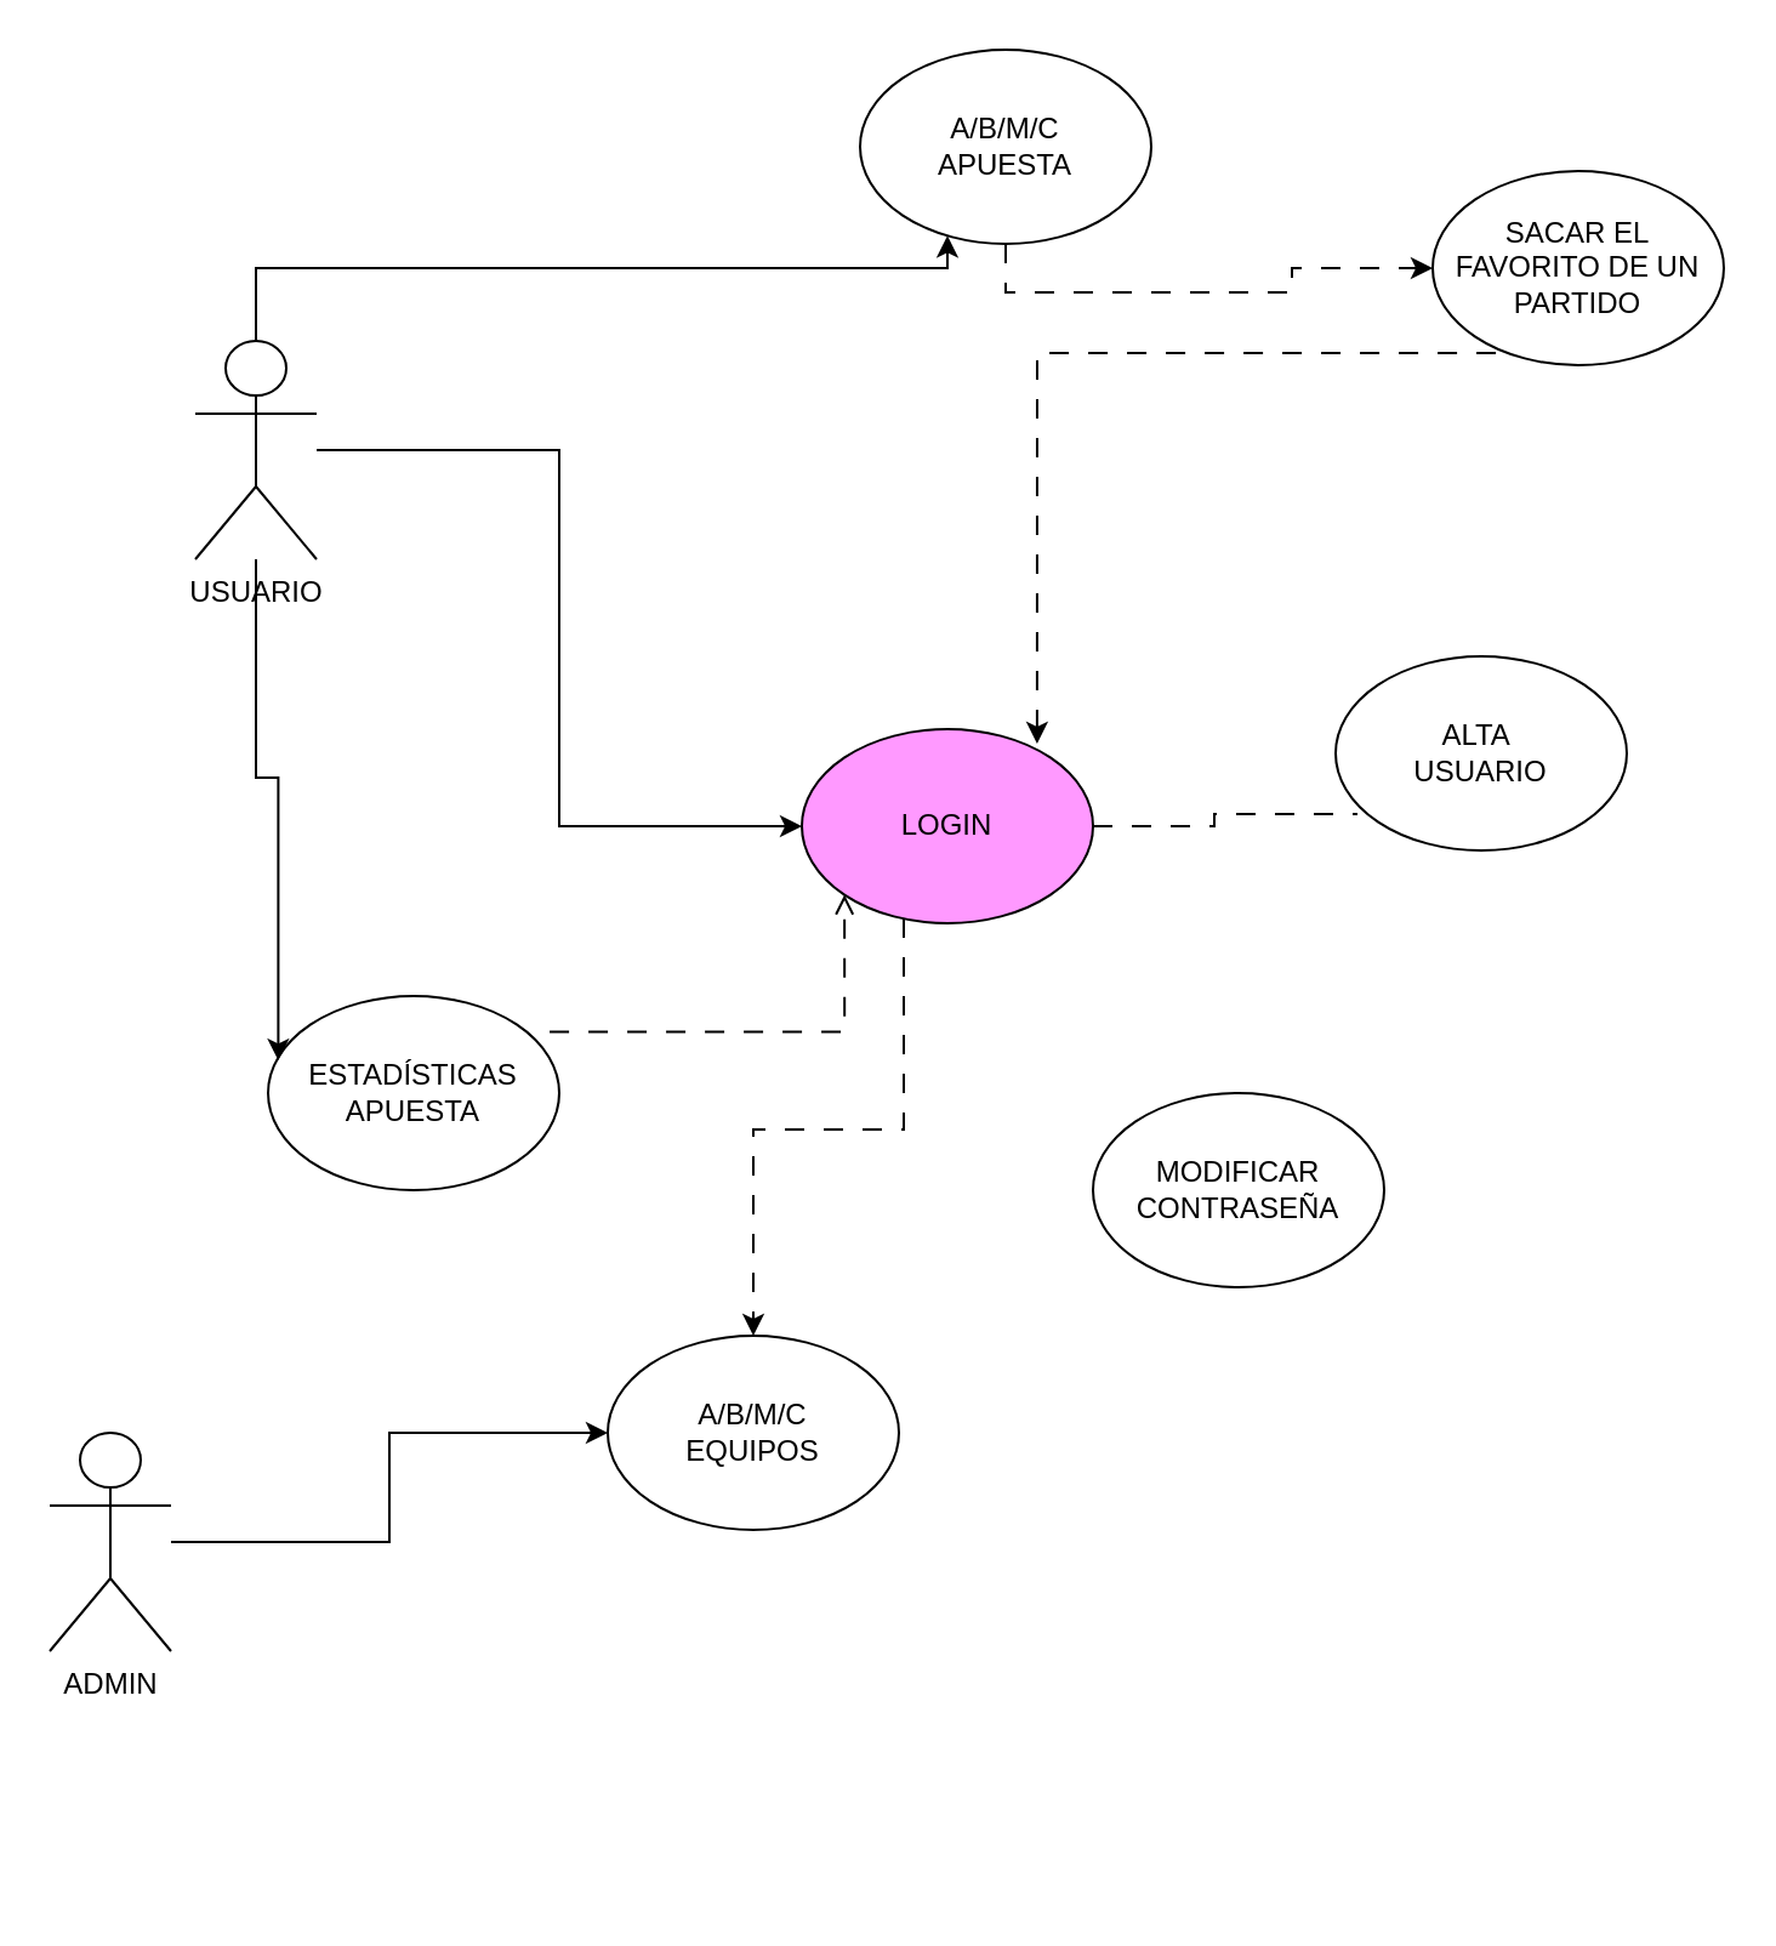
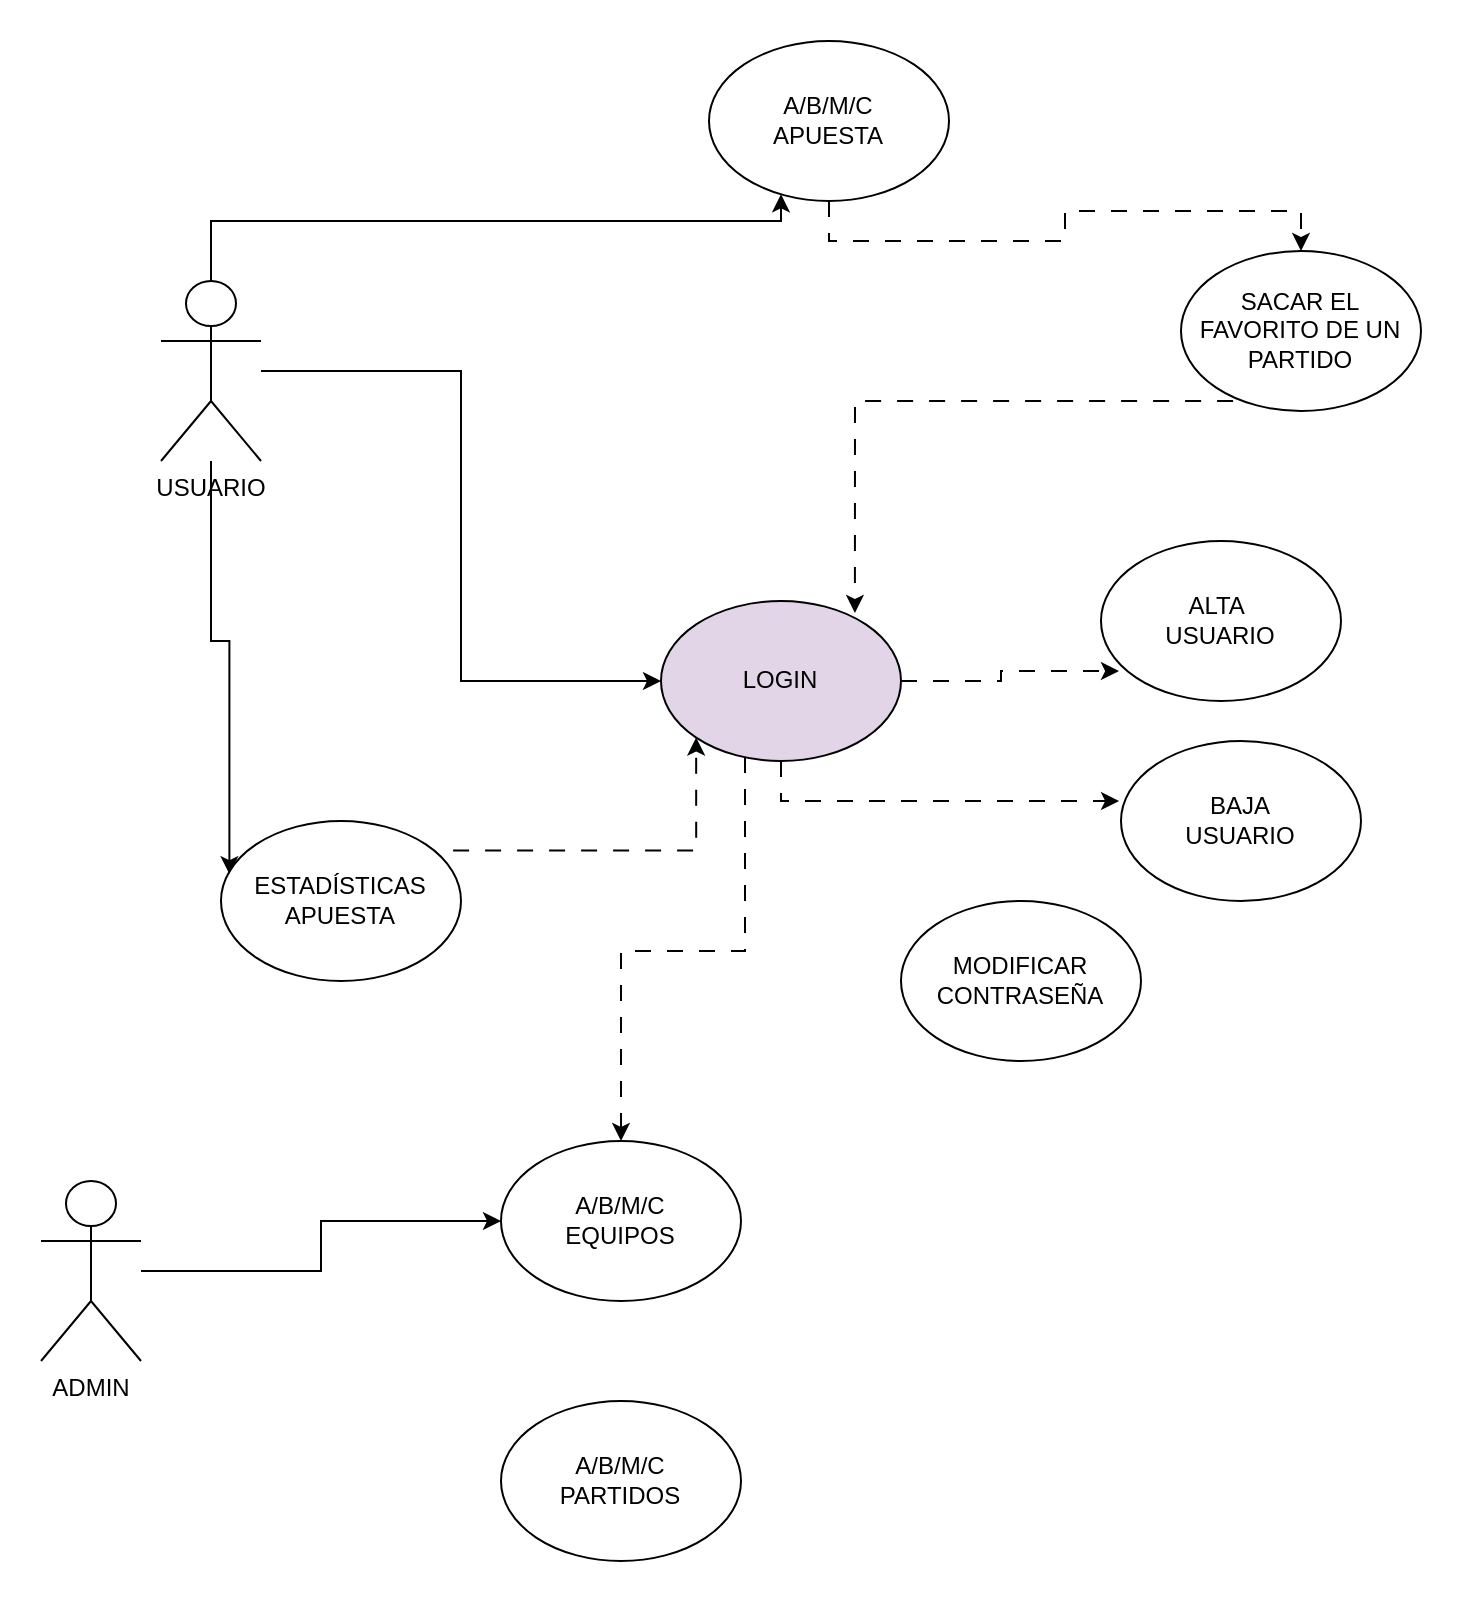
- <mxCell id="6" value="SACAR EL FAVORITO DE UN PARTIDO" style="ellipse;whiteSpace=wrap;html=1;" parent="1" vertex="1"><mxGeometry x="590" y="70" width="120" height="80" as="geometry" /></mxCell>
+ <mxCell id="6" value="SACAR EL FAVORITO DE UN PARTIDO" style="ellipse;whiteSpace=wrap;html=1;" parent="1" vertex="1"><mxGeometry x="590" y="125" width="120" height="80" as="geometry" /></mxCell>
- <mxCell id="9" style="edgeStyle=orthogonalEdgeStyle;rounded=0;orthogonalLoop=1;jettySize=auto;html=1;entryX=0.075;entryY=0.813;entryDx=0;entryDy=0;entryPerimeter=0;dashed=1;dashPattern=8 8;endArrow=none;" parent="1" source="8" target="7" edge="1"><mxGeometry relative="1" as="geometry" /></mxCell>
+ <mxCell id="9" style="edgeStyle=orthogonalEdgeStyle;rounded=0;orthogonalLoop=1;jettySize=auto;html=1;entryX=0.075;entryY=0.813;entryDx=0;entryDy=0;entryPerimeter=0;dashed=1;dashPattern=8 8;" parent="1" source="8" target="7" edge="1"><mxGeometry relative="1" as="geometry" /></mxCell>
- <mxCell id="8" value="LOGIN" style="ellipse;whiteSpace=wrap;html=1;fillColor=#FF99FF;" parent="1" vertex="1"><mxGeometry x="330" y="300" width="120" height="80" as="geometry" /></mxCell>
+ <mxCell id="8" value="LOGIN" style="ellipse;whiteSpace=wrap;html=1;fillColor=#e1d5e7;" parent="1" vertex="1"><mxGeometry x="330" y="300" width="120" height="80" as="geometry" /></mxCell>
- <mxCell id="17" style="edgeStyle=orthogonalEdgeStyle;rounded=0;orthogonalLoop=1;jettySize=auto;html=1;entryX=0;entryY=1;entryDx=0;entryDy=0;dashed=1;dashPattern=8 8;exitX=0.967;exitY=0.185;exitDx=0;exitDy=0;exitPerimeter=0;endArrow=open;" parent="1" source="16" target="8" edge="1"><mxGeometry relative="1" as="geometry"><mxPoint x="382" y="388" as="sourcePoint" /><mxPoint x="455" y="493" as="targetPoint" /></mxGeometry></mxCell>
+ <mxCell id="17" style="edgeStyle=orthogonalEdgeStyle;rounded=0;orthogonalLoop=1;jettySize=auto;html=1;entryX=0;entryY=1;entryDx=0;entryDy=0;dashed=1;dashPattern=8 8;exitX=0.967;exitY=0.185;exitDx=0;exitDy=0;exitPerimeter=0;" parent="1" source="16" target="8" edge="1"><mxGeometry relative="1" as="geometry"><mxPoint x="382" y="388" as="sourcePoint" /><mxPoint x="455" y="493" as="targetPoint" /></mxGeometry></mxCell>
+ <mxCell id="13" style="edgeStyle=orthogonalEdgeStyle;rounded=0;orthogonalLoop=1;jettySize=auto;html=1;entryX=-0.008;entryY=0.375;entryDx=0;entryDy=0;entryPerimeter=0;dashed=1;dashPattern=8 8;exitX=0.5;exitY=1;exitDx=0;exitDy=0;" parent="1" source="8" target="12" edge="1"><mxGeometry relative="1" as="geometry"><mxPoint x="460" y="350" as="sourcePoint" /><mxPoint x="569" y="345" as="targetPoint" /></mxGeometry></mxCell>
+ <mxCell id="12" value="BAJA&lt;br&gt;USUARIO" style="ellipse;whiteSpace=wrap;html=1;" parent="1" vertex="1"><mxGeometry x="560" y="370" width="120" height="80" as="geometry" /></mxCell>
- <mxCell id="19" value="A/B/M/C&lt;br&gt;EQUIPOS" style="ellipse;whiteSpace=wrap;html=1;" parent="1" vertex="1"><mxGeometry x="250" y="550" width="120" height="80" as="geometry" /></mxCell>
+ <mxCell id="19" value="A/B/M/C&lt;br&gt;EQUIPOS" style="ellipse;whiteSpace=wrap;html=1;" parent="1" vertex="1"><mxGeometry x="250" y="570" width="120" height="80" as="geometry" /></mxCell>
+ <mxCell id="20" value="A/B/M/C&lt;br&gt;PARTIDOS" style="ellipse;whiteSpace=wrap;html=1;" parent="1" vertex="1"><mxGeometry x="250" y="700" width="120" height="80" as="geometry" /></mxCell>
